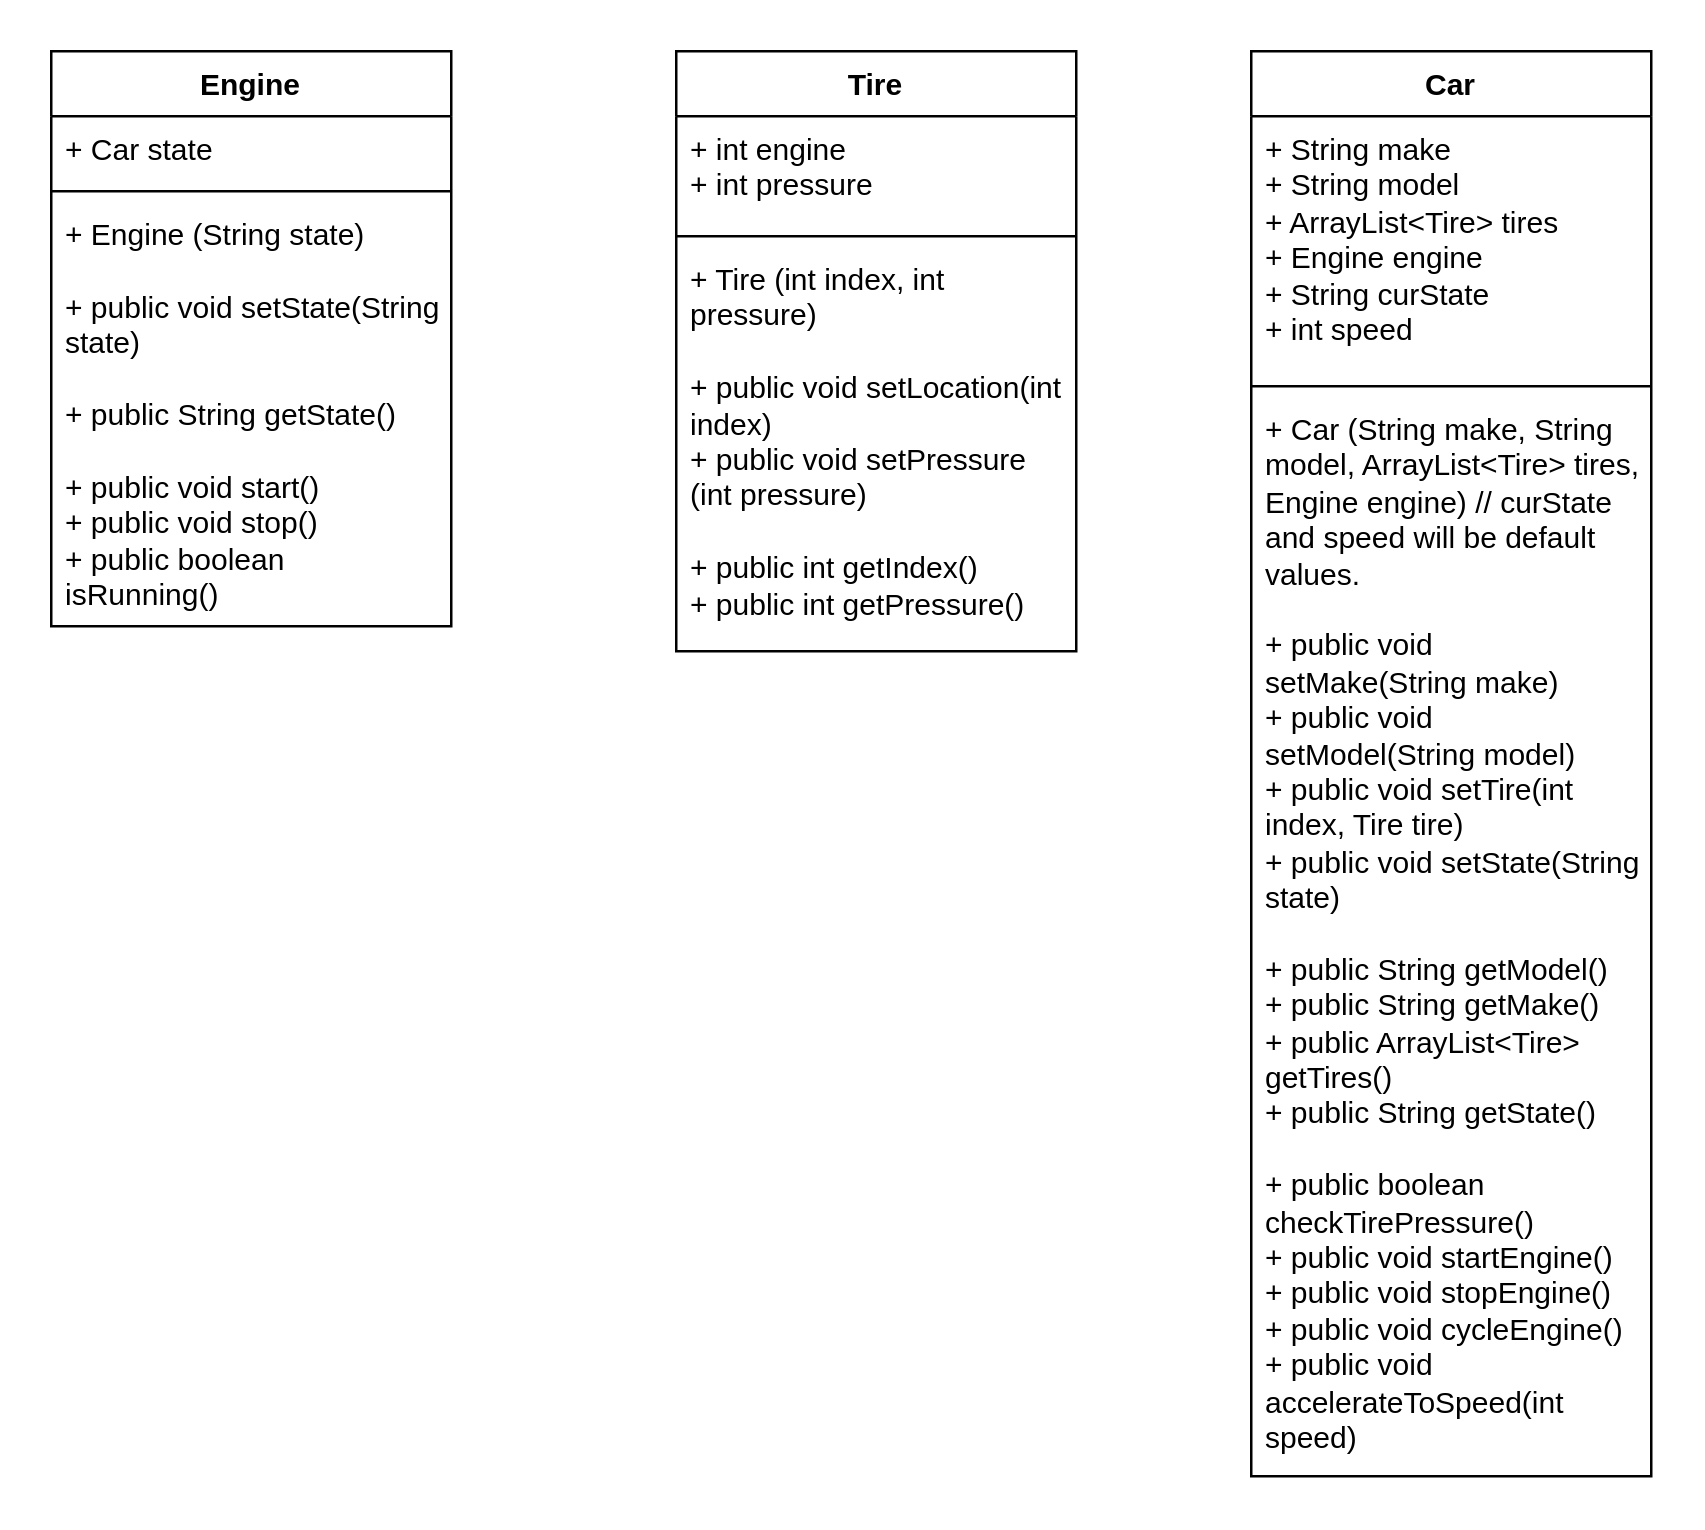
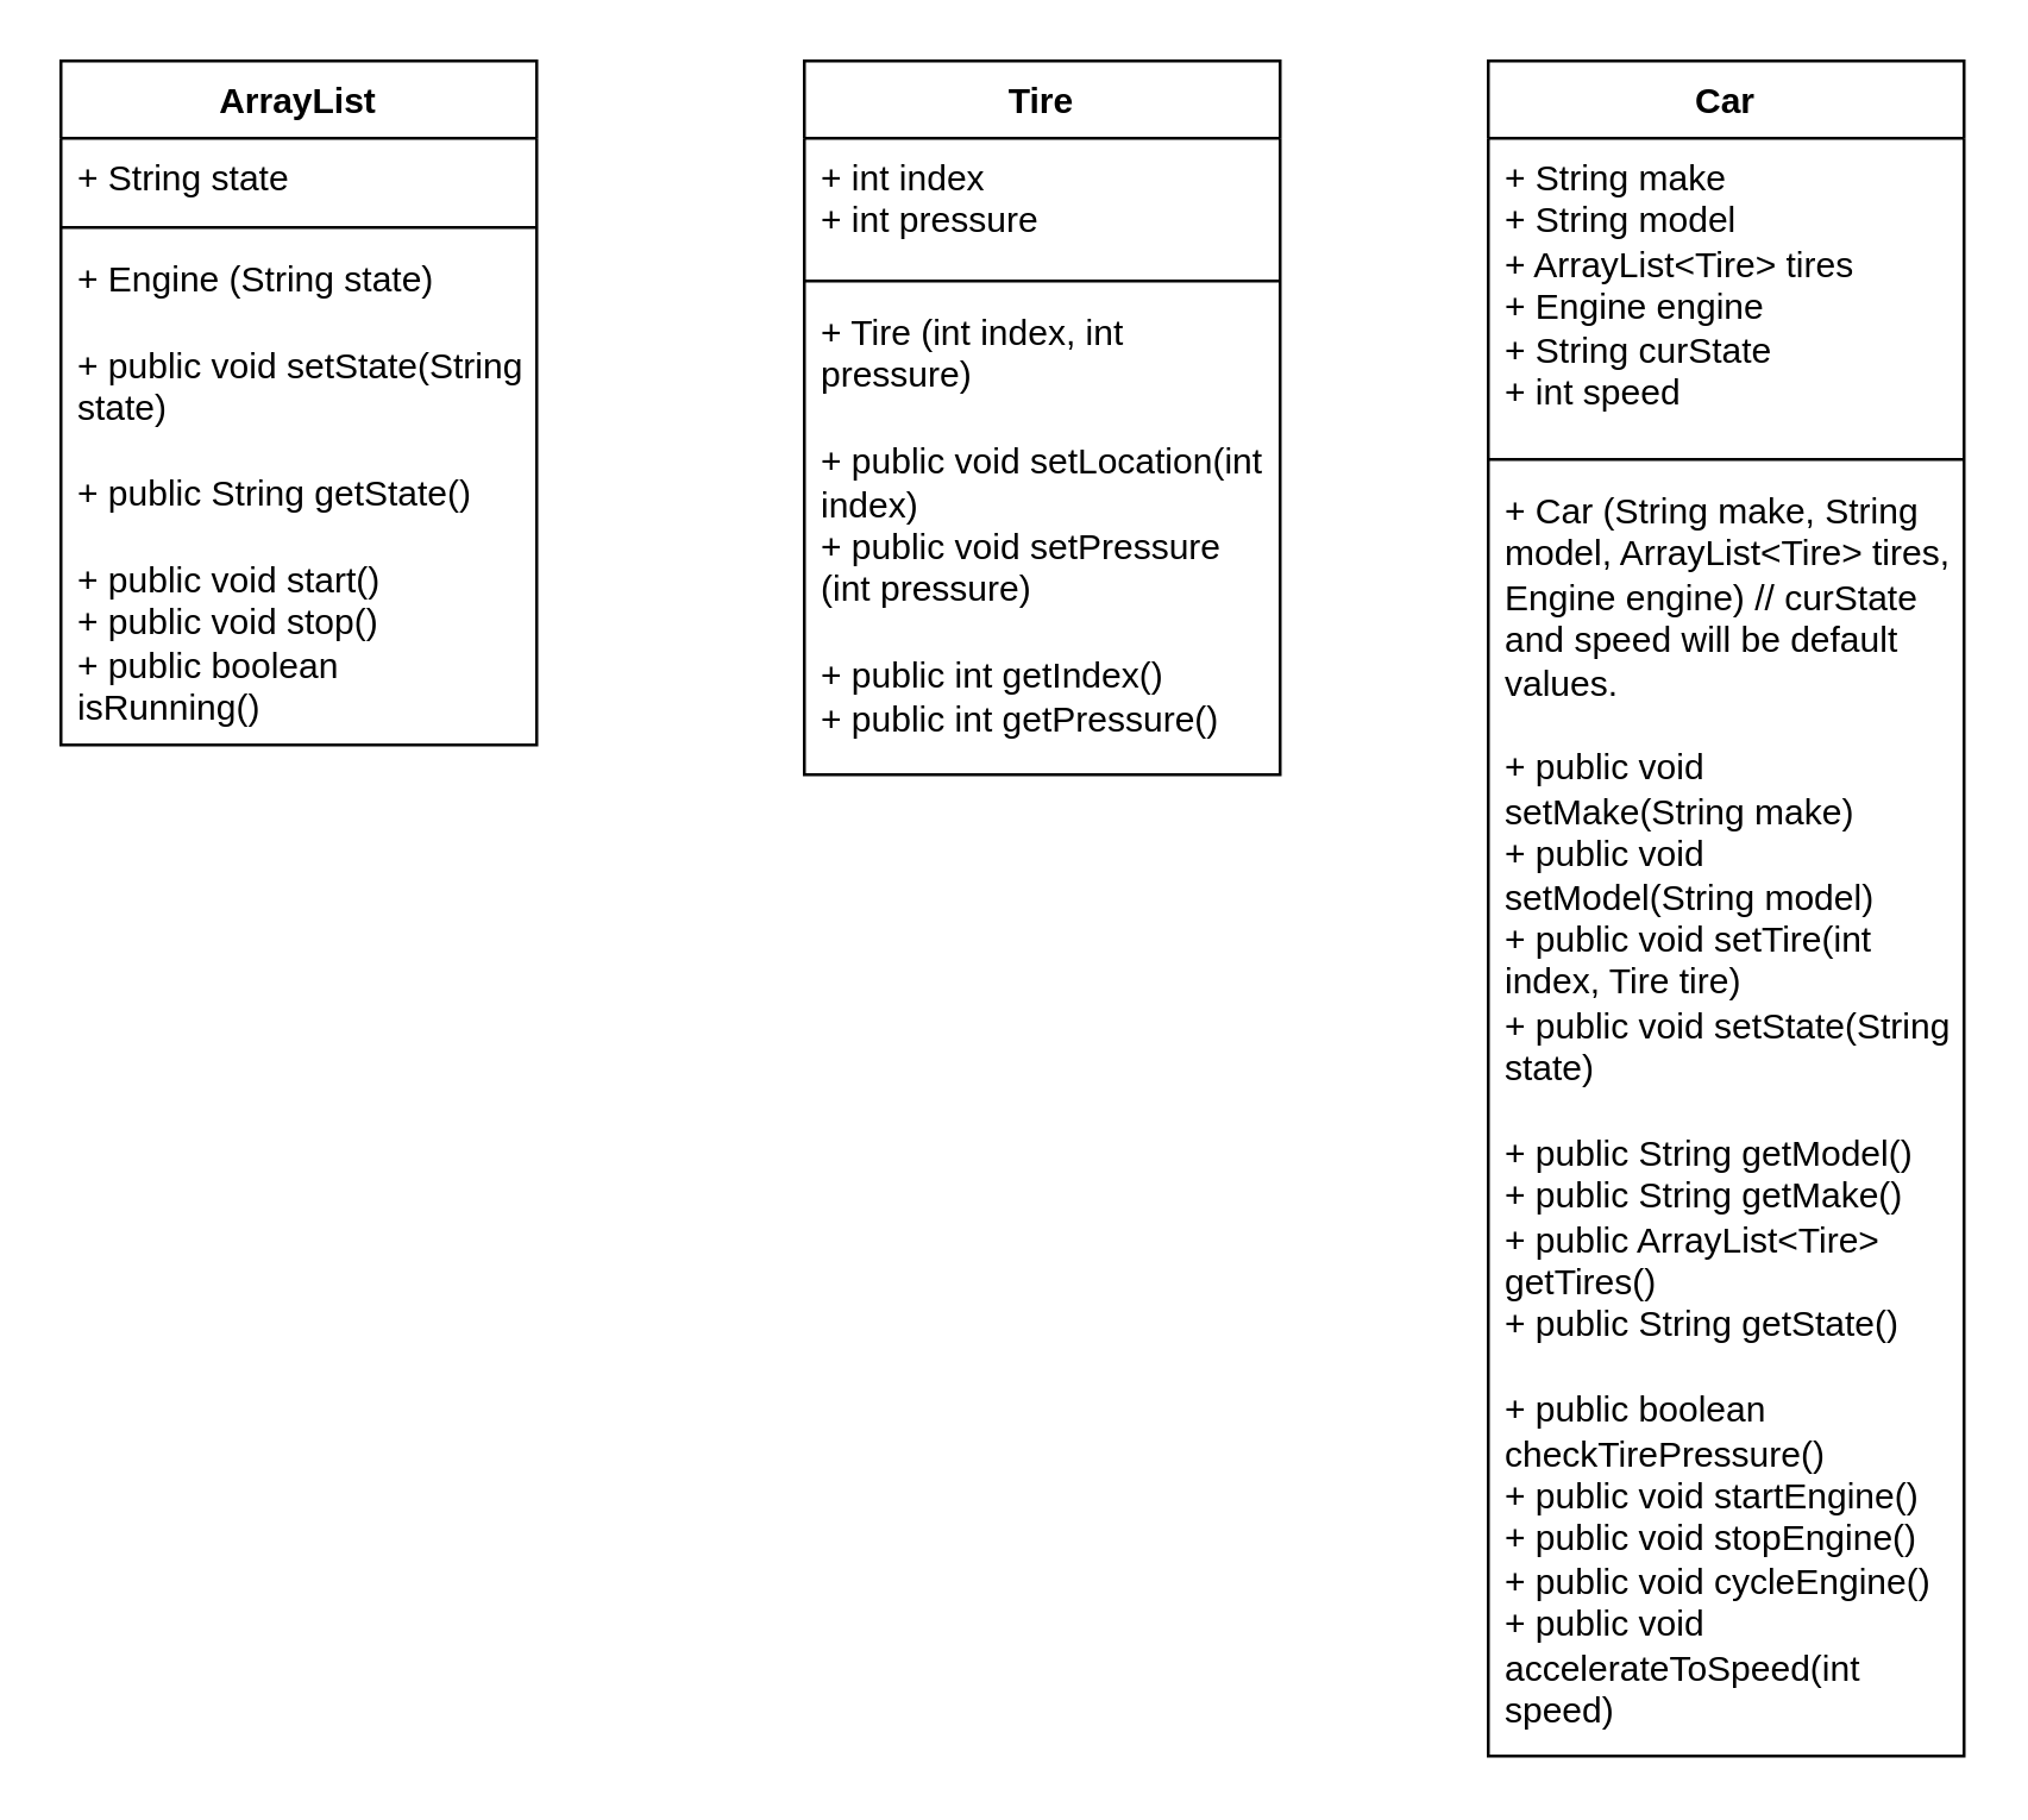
- <mxCell id="10" value="Engine" style="swimlane;fontStyle=1;align=center;verticalAlign=top;childLayout=stackLayout;horizontal=1;startSize=26;horizontalStack=0;resizeParent=1;resizeParentMax=0;resizeLast=0;collapsible=1;marginBottom=0;whiteSpace=wrap;html=1;" vertex="1" parent="1"><mxGeometry x="20" y="20" width="160" height="230" as="geometry" /></mxCell>
+ <mxCell id="10" value="ArrayList" style="swimlane;fontStyle=1;align=center;verticalAlign=top;childLayout=stackLayout;horizontal=1;startSize=26;horizontalStack=0;resizeParent=1;resizeParentMax=0;resizeLast=0;collapsible=1;marginBottom=0;whiteSpace=wrap;html=1;" vertex="1" parent="1"><mxGeometry x="20" y="20" width="160" height="230" as="geometry" /></mxCell>
- <mxCell id="11" value="+ Car state" style="text;strokeColor=none;fillColor=none;align=left;verticalAlign=top;spacingLeft=4;spacingRight=4;overflow=hidden;rotatable=0;points=[[0,0.5],[1,0.5]];portConstraint=eastwest;whiteSpace=wrap;html=1;" vertex="1" parent="10"><mxGeometry y="26" width="160" height="26" as="geometry" /></mxCell>
+ <mxCell id="11" value="+ String state" style="text;strokeColor=none;fillColor=none;align=left;verticalAlign=top;spacingLeft=4;spacingRight=4;overflow=hidden;rotatable=0;points=[[0,0.5],[1,0.5]];portConstraint=eastwest;whiteSpace=wrap;html=1;" vertex="1" parent="10"><mxGeometry y="26" width="160" height="26" as="geometry" /></mxCell>
- <mxCell id="3" value="+ int engine&lt;br&gt;+ int pressure" style="text;strokeColor=none;fillColor=none;align=left;verticalAlign=top;spacingLeft=4;spacingRight=4;overflow=hidden;rotatable=0;points=[[0,0.5],[1,0.5]];portConstraint=eastwest;whiteSpace=wrap;html=1;" vertex="1" parent="2"><mxGeometry y="26" width="160" height="44" as="geometry" /></mxCell>
+ <mxCell id="3" value="+ int index&lt;br&gt;+ int pressure" style="text;strokeColor=none;fillColor=none;align=left;verticalAlign=top;spacingLeft=4;spacingRight=4;overflow=hidden;rotatable=0;points=[[0,0.5],[1,0.5]];portConstraint=eastwest;whiteSpace=wrap;html=1;" vertex="1" parent="2"><mxGeometry y="26" width="160" height="44" as="geometry" /></mxCell>
